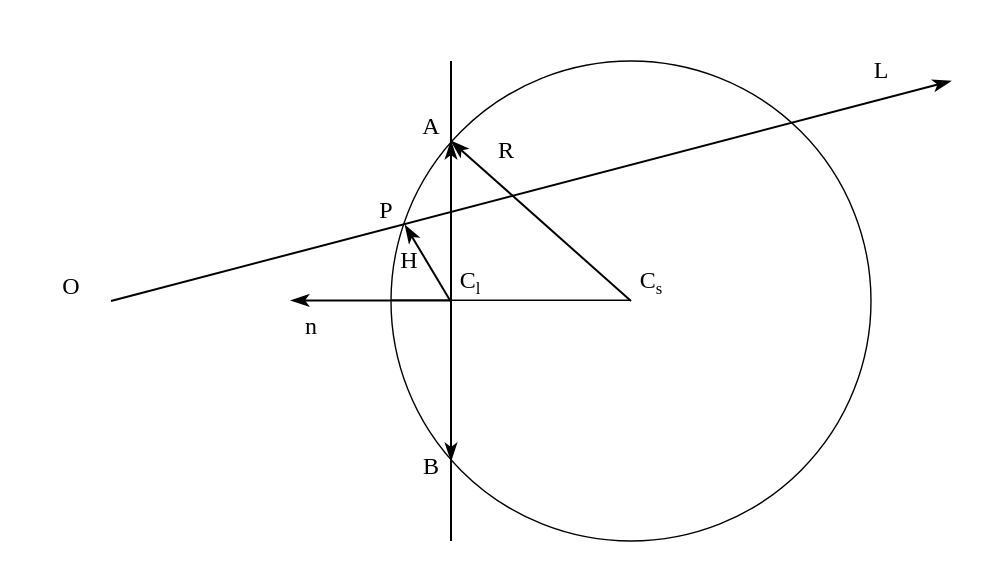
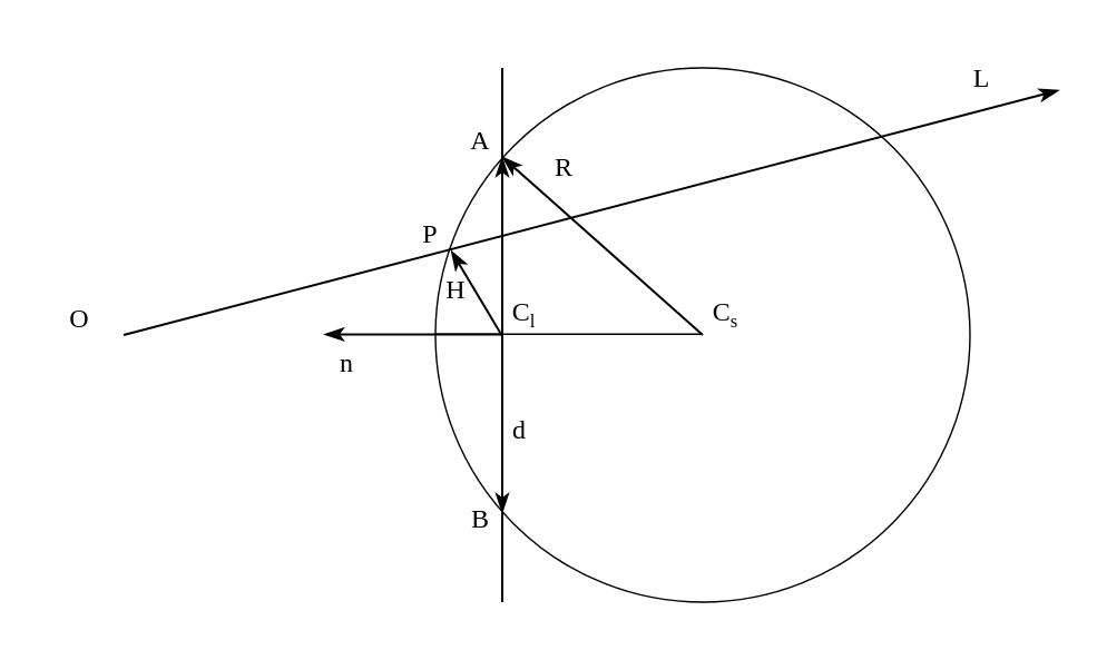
+ <mxCell id="7" value="d" style="text;html=1;strokeColor=none;fillColor=none;align=center;verticalAlign=middle;whiteSpace=wrap;rounded=0;fontFamily=Times New Roman;" vertex="1" parent="1"><mxGeometry x="203" y="178" width="60" height="30" as="geometry" /></mxCell>
